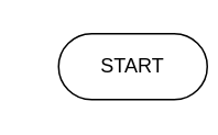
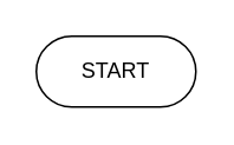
- <mxCell id="2" value="START" style="html=1;dashed=0;whiteSpace=wrap;shape=mxgraph.dfd.start" parent="1" vertex="1"><mxGeometry x="35" y="20" width="90" height="40" as="geometry" /></mxCell>
+ <mxCell id="2" value="START" style="html=1;dashed=0;whiteSpace=wrap;shape=mxgraph.dfd.start" parent="1" vertex="1"><mxGeometry x="20" y="20" width="90" height="40" as="geometry" /></mxCell>
